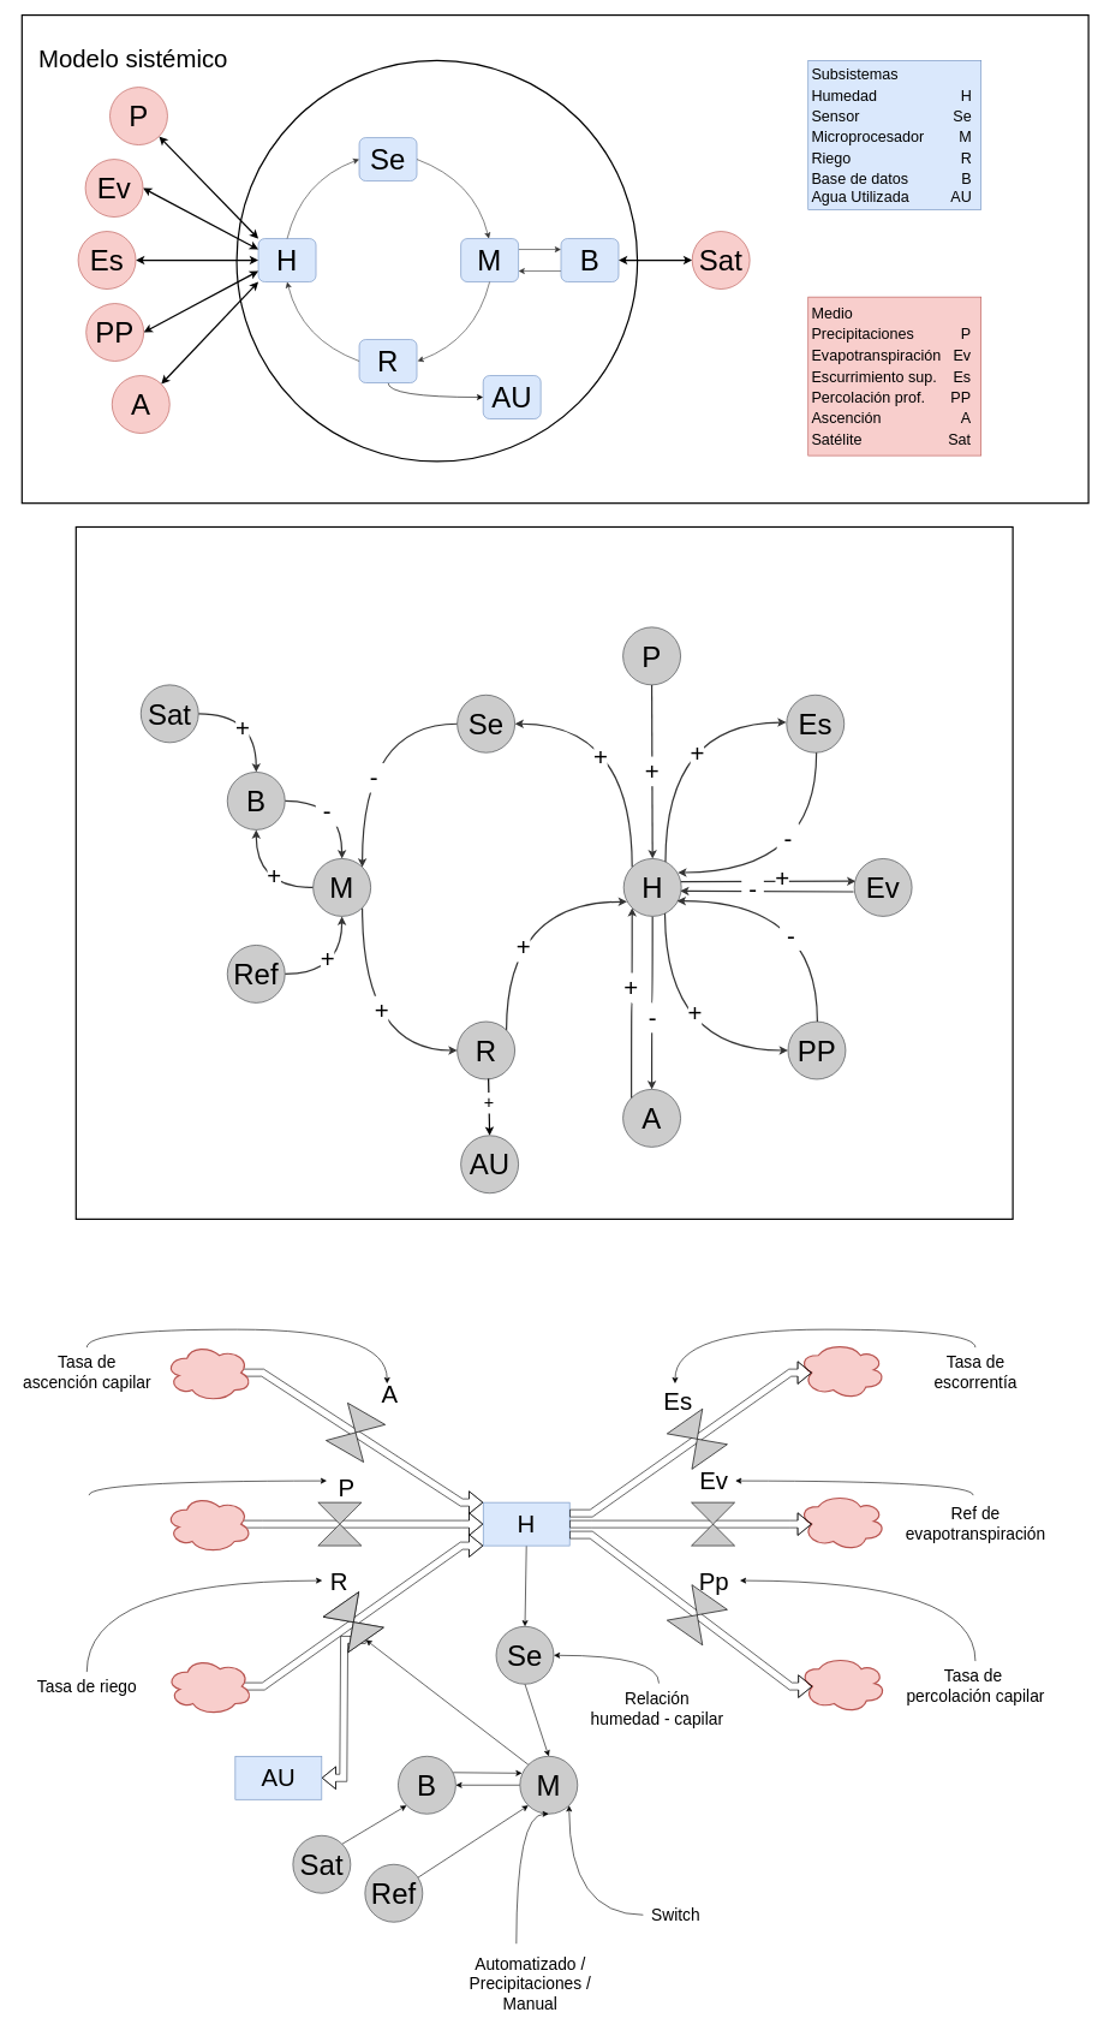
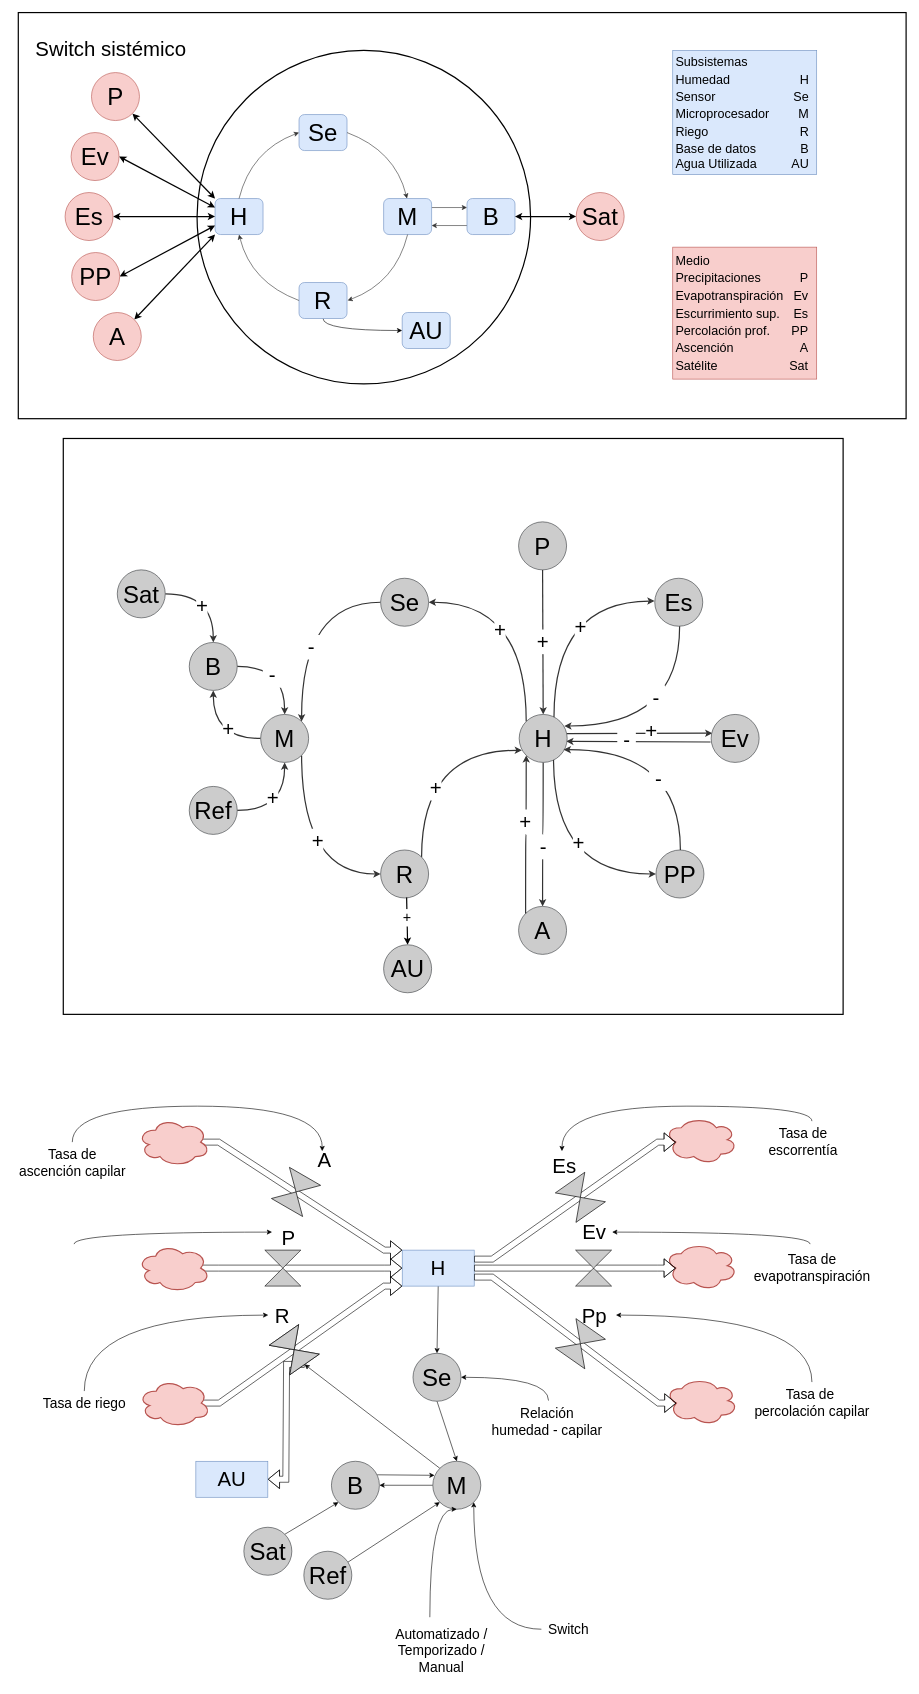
- <mxCell id="76" value="Modelo sistémico" style="text;html=1;align=center;verticalAlign=middle;resizable=0;points=[];autosize=1;strokeColor=none;fillColor=none;fontSize=34;" parent="1" vertex="1"><mxGeometry x="39" y="56" width="290" height="50" as="geometry" /></mxCell>
+ <mxCell id="76" value="Switch sistémico" style="text;html=1;align=center;verticalAlign=middle;resizable=0;points=[];autosize=1;strokeColor=none;fillColor=none;fontSize=34;" parent="1" vertex="1"><mxGeometry x="39" y="56" width="290" height="50" as="geometry" /></mxCell>
- <mxCell id="129" value="Tasa de &lt;br&gt;ascención capilar" style="text;html=1;align=center;verticalAlign=middle;resizable=0;points=[];autosize=1;strokeColor=none;fillColor=none;fontSize=23;" parent="1" vertex="1"><mxGeometry x="20" y="1868" width="200" height="70" as="geometry" /></mxCell>
+ <mxCell id="129" value="Tasa de &lt;br&gt;ascención capilar" style="text;html=1;align=center;verticalAlign=middle;resizable=0;points=[];autosize=1;strokeColor=none;fillColor=none;fontSize=23;" parent="1" vertex="1"><mxGeometry x="20" y="1903" width="200" height="70" as="geometry" /></mxCell>
- <mxCell id="116" value="Tasa de &lt;br&gt;escorrentía" style="text;html=1;align=center;verticalAlign=middle;resizable=0;points=[];autosize=1;strokeColor=none;fillColor=none;fontSize=23;" parent="1" vertex="1"><mxGeometry x="1283" y="1868" width="140" height="70" as="geometry" /></mxCell>
+ <mxCell id="116" value="Tasa de &lt;br&gt;escorrentía" style="text;html=1;align=center;verticalAlign=middle;resizable=0;points=[];autosize=1;strokeColor=none;fillColor=none;fontSize=23;" parent="1" vertex="1"><mxGeometry x="1268" y="1868" width="140" height="70" as="geometry" /></mxCell>
- <mxCell id="118" value="Ref de&lt;br&gt;evapotranspiración" style="text;html=1;align=center;verticalAlign=middle;resizable=0;points=[];autosize=1;strokeColor=none;fillColor=none;fontSize=23;" parent="1" vertex="1"><mxGeometry x="1243" y="2078" width="220" height="70" as="geometry" /></mxCell>
+ <mxCell id="118" value="Tasa de&lt;br&gt;evapotranspiración" style="text;html=1;align=center;verticalAlign=middle;resizable=0;points=[];autosize=1;strokeColor=none;fillColor=none;fontSize=23;" parent="1" vertex="1"><mxGeometry x="1243" y="2078" width="220" height="70" as="geometry" /></mxCell>
- <mxCell id="132" value="Tasa de riego" style="text;html=1;align=center;verticalAlign=middle;resizable=0;points=[];autosize=1;strokeColor=none;fillColor=none;fontSize=23;" parent="1" vertex="1"><mxGeometry x="40" y="2318" width="160" height="40" as="geometry" /></mxCell>
+ <mxCell id="132" value="Tasa de riego" style="text;html=1;align=center;verticalAlign=middle;resizable=0;points=[];autosize=1;strokeColor=none;fillColor=none;fontSize=23;" parent="1" vertex="1"><mxGeometry x="60" y="2318" width="160" height="40" as="geometry" /></mxCell>
- <mxCell id="124" value="Switch" style="text;html=1;align=center;verticalAlign=middle;resizable=0;points=[];autosize=1;strokeColor=none;fillColor=none;fontSize=23;" parent="1" vertex="1"><mxGeometry x="892" y="2635" width="90" height="40" as="geometry" /></mxCell>
+ <mxCell id="124" value="Switch" style="text;html=1;align=center;verticalAlign=middle;resizable=0;points=[];autosize=1;strokeColor=none;fillColor=none;fontSize=23;" parent="1" vertex="1"><mxGeometry x="902" y="2695" width="90" height="40" as="geometry" /></mxCell>
- <mxCell id="126" value="Automatizado / &lt;br&gt;Precipitaciones / &lt;br&gt;Manual" style="text;html=1;align=center;verticalAlign=middle;resizable=0;points=[];autosize=1;strokeColor=none;fillColor=none;fontSize=23;" parent="1" vertex="1"><mxGeometry x="645" y="2701" width="180" height="100" as="geometry" /></mxCell>
+ <mxCell id="126" value="Automatizado / &lt;br&gt;Temporizado / &lt;br&gt;Manual" style="text;html=1;align=center;verticalAlign=middle;resizable=0;points=[];autosize=1;strokeColor=none;fillColor=none;fontSize=23;" parent="1" vertex="1"><mxGeometry x="645" y="2701" width="180" height="100" as="geometry" /></mxCell>
